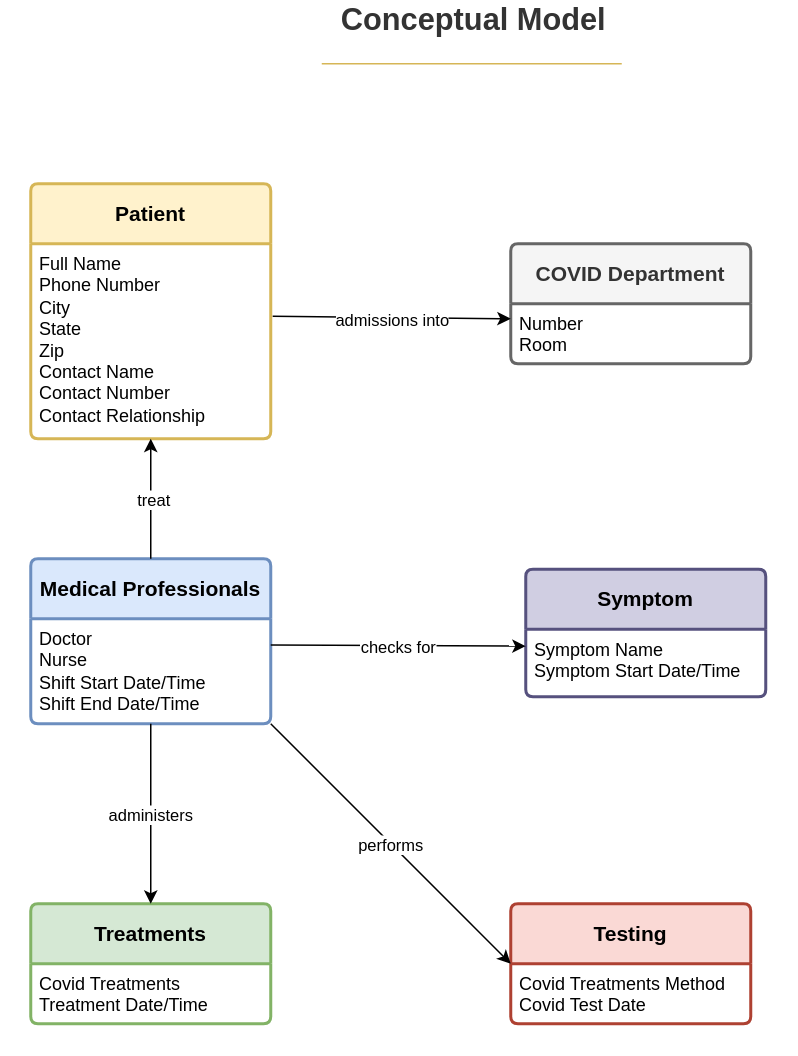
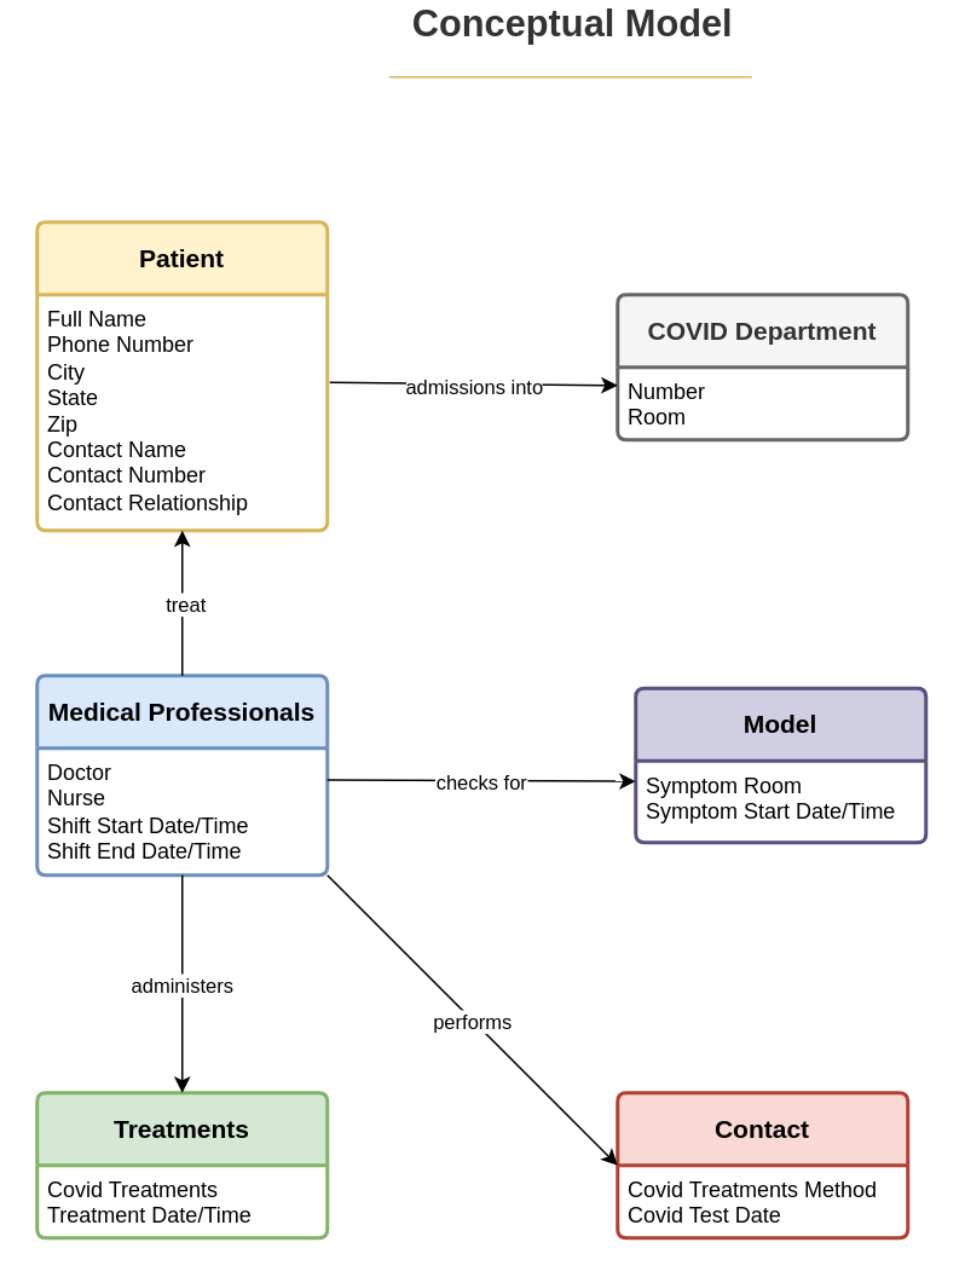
- <mxCell id="8" value="&lt;b&gt;Symptom&lt;/b&gt;" style="swimlane;childLayout=stackLayout;horizontal=1;startSize=40;horizontalStack=0;rounded=1;fontSize=14;fontStyle=0;strokeWidth=2;resizeParent=0;resizeLast=1;shadow=0;dashed=0;align=center;arcSize=4;whiteSpace=wrap;html=1;fillColor=#d0cee2;strokeColor=#56517e;" parent="1" vertex="1"><mxGeometry x="350" y="357" width="160" height="85" as="geometry" /></mxCell>
+ <mxCell id="8" value="&lt;b&gt;Model&lt;/b&gt;" style="swimlane;childLayout=stackLayout;horizontal=1;startSize=40;horizontalStack=0;rounded=1;fontSize=14;fontStyle=0;strokeWidth=2;resizeParent=0;resizeLast=1;shadow=0;dashed=0;align=center;arcSize=4;whiteSpace=wrap;html=1;fillColor=#d0cee2;strokeColor=#56517e;" parent="1" vertex="1"><mxGeometry x="350" y="357" width="160" height="85" as="geometry" /></mxCell>
- <mxCell id="9" value="Symptom Name&lt;br&gt;Symptom Start Date/Time" style="align=left;strokeColor=none;fillColor=none;spacingLeft=4;fontSize=12;verticalAlign=top;resizable=0;rotatable=0;part=1;html=1;" parent="8" vertex="1"><mxGeometry y="40" width="160" height="45" as="geometry" /></mxCell>
+ <mxCell id="9" value="Symptom Room&lt;br&gt;Symptom Start Date/Time" style="align=left;strokeColor=none;fillColor=none;spacingLeft=4;fontSize=12;verticalAlign=top;resizable=0;rotatable=0;part=1;html=1;" parent="8" vertex="1"><mxGeometry y="40" width="160" height="45" as="geometry" /></mxCell>
- <mxCell id="12" value="&lt;b&gt;Testing&lt;/b&gt;" style="swimlane;childLayout=stackLayout;horizontal=1;startSize=40;horizontalStack=0;rounded=1;fontSize=14;fontStyle=0;strokeWidth=2;resizeParent=0;resizeLast=1;shadow=0;dashed=0;align=center;arcSize=4;whiteSpace=wrap;html=1;fillColor=#fad9d5;strokeColor=#ae4132;" parent="1" vertex="1"><mxGeometry x="340" y="580" width="160" height="80" as="geometry" /></mxCell>
+ <mxCell id="12" value="&lt;b&gt;Contact&lt;/b&gt;" style="swimlane;childLayout=stackLayout;horizontal=1;startSize=40;horizontalStack=0;rounded=1;fontSize=14;fontStyle=0;strokeWidth=2;resizeParent=0;resizeLast=1;shadow=0;dashed=0;align=center;arcSize=4;whiteSpace=wrap;html=1;fillColor=#fad9d5;strokeColor=#ae4132;" parent="1" vertex="1"><mxGeometry x="340" y="580" width="160" height="80" as="geometry" /></mxCell>
